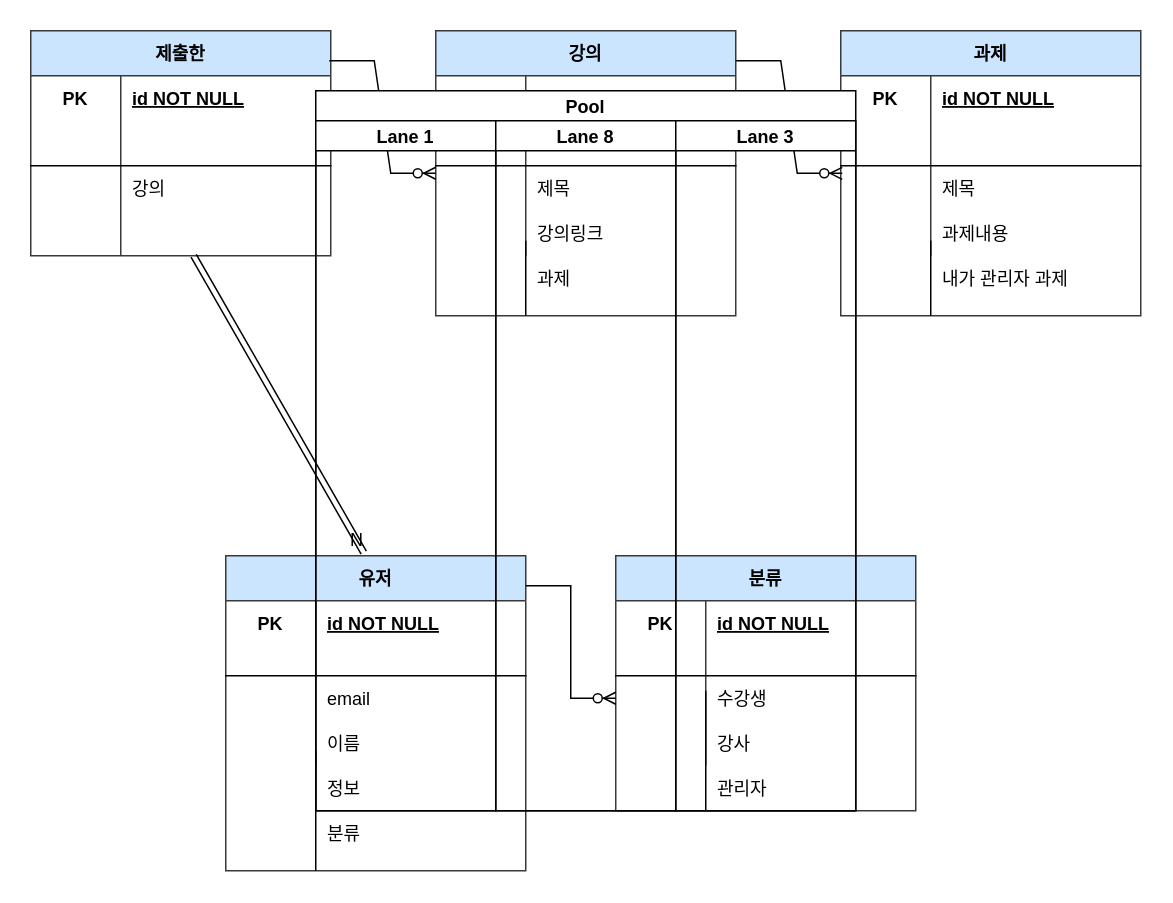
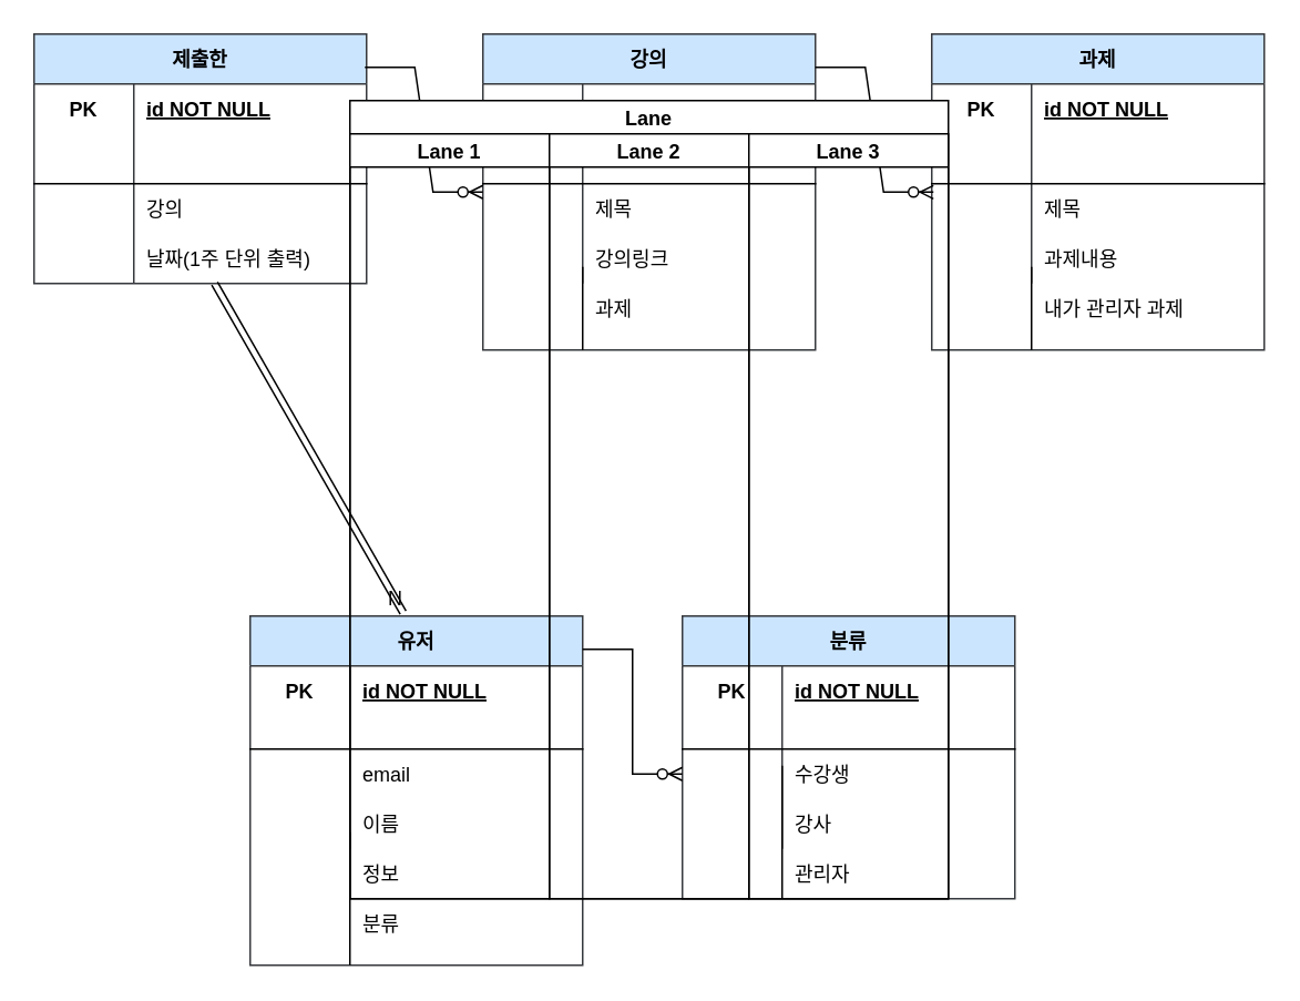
- <mxCell id="85" value="Pool" style="swimlane;childLayout=stackLayout;resizeParent=1;resizeParentMax=0;startSize=20;" vertex="1" parent="1"><mxGeometry x="210" y="60" width="360" height="480" as="geometry" /></mxCell>
+ <mxCell id="85" value="Lane" style="swimlane;childLayout=stackLayout;resizeParent=1;resizeParentMax=0;startSize=20;" vertex="1" parent="1"><mxGeometry x="210" y="60" width="360" height="480" as="geometry" /></mxCell>
- <mxCell id="87" value="Lane 8" style="swimlane;startSize=20;" vertex="1" parent="85"><mxGeometry x="120" y="20" width="120" height="460" as="geometry" /></mxCell>
+ <mxCell id="87" value="Lane 2" style="swimlane;startSize=20;" vertex="1" parent="85"><mxGeometry x="120" y="20" width="120" height="460" as="geometry" /></mxCell>
+ <mxCell id="15" value="날짜(1주 단위 출력)" style="shape=partialRectangle;connectable=0;fillColor=none;top=0;left=0;bottom=0;right=0;align=left;spacingLeft=6;overflow=hidden;" vertex="1" parent="1"><mxGeometry x="80" y="140" width="120" height="30" as="geometry"><mxRectangle width="120" height="30" as="alternateBounds" /></mxGeometry></mxCell>
